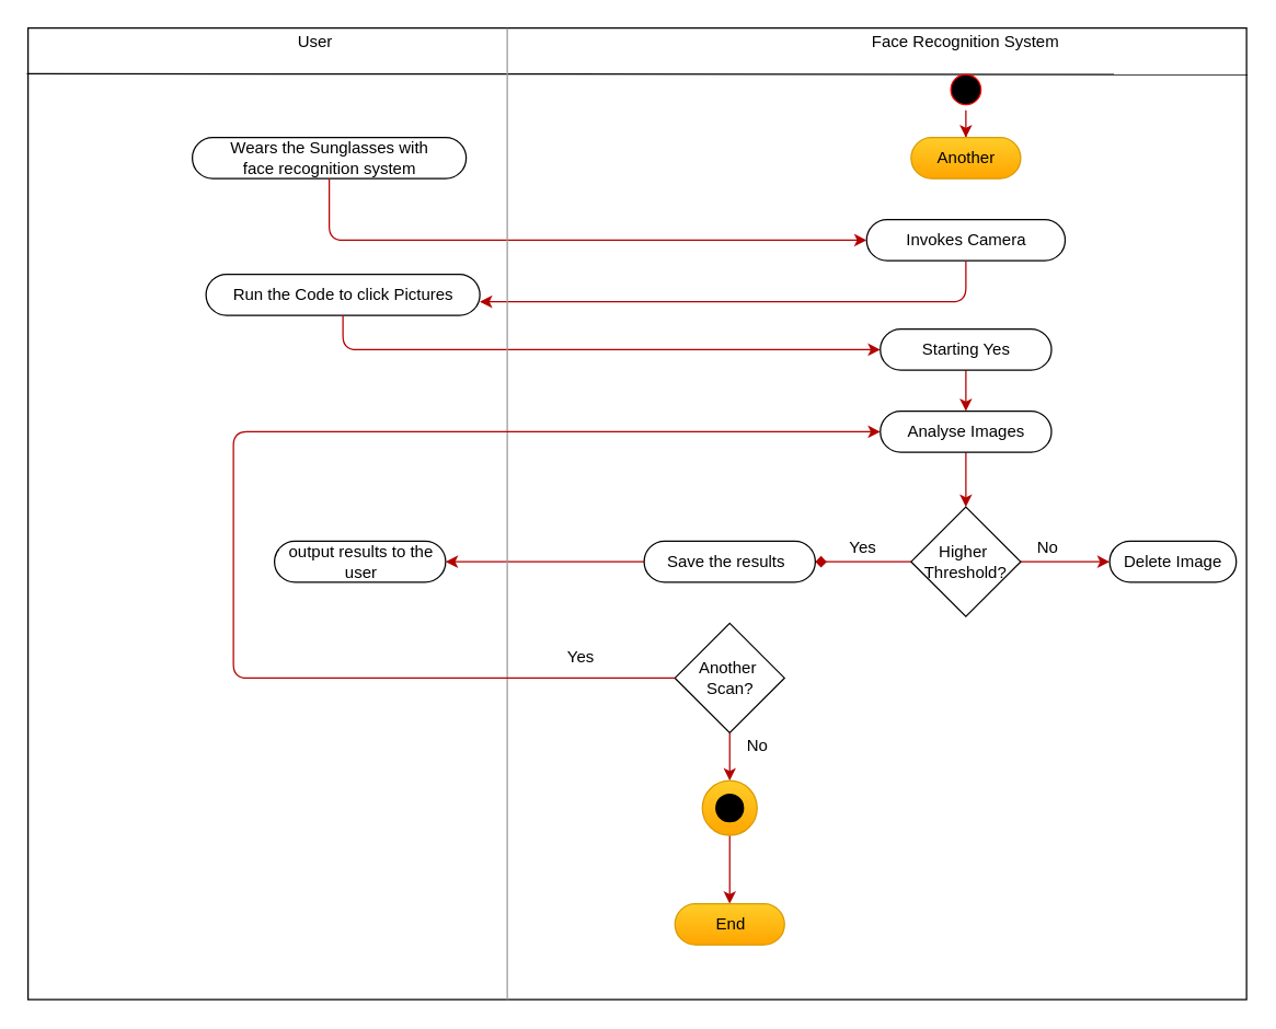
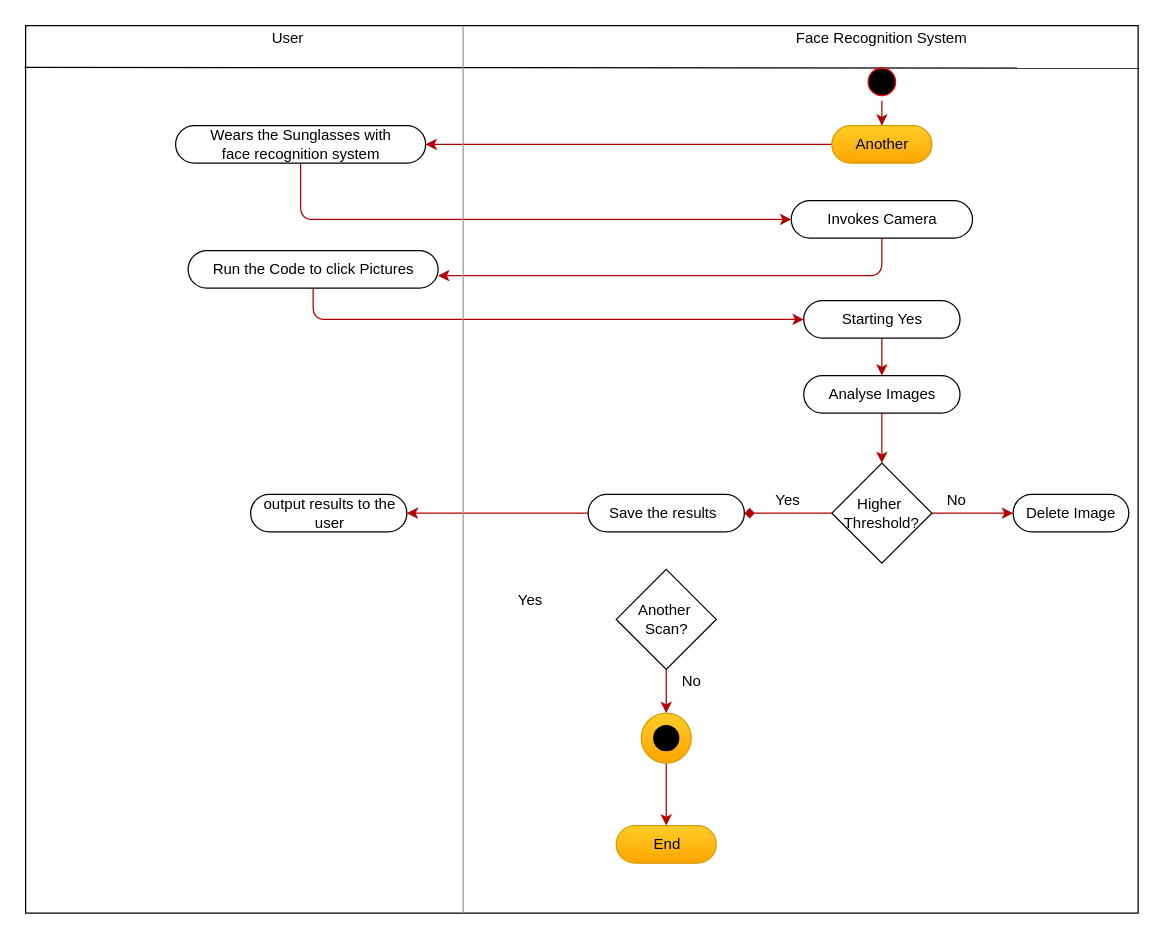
+ <mxCell id="8" style="edgeStyle=orthogonalEdgeStyle;rounded=0;orthogonalLoop=1;jettySize=auto;html=1;fillColor=#e51400;strokeColor=#B20000;" edge="1" parent="1" source="9" target="10"><mxGeometry relative="1" as="geometry" /></mxCell>
- <mxCell id="34" value="" style="edgeStyle=segmentEdgeStyle;endArrow=classic;html=1;exitX=0;exitY=0.5;exitDx=0;exitDy=0;entryX=0;entryY=0.5;entryDx=0;entryDy=0;entryPerimeter=0;fillColor=#e51400;strokeColor=#B20000;" edge="1" parent="1" source="33" target="19"><mxGeometry width="50" height="50" relative="1" as="geometry"><mxPoint x="470" y="440" as="sourcePoint" /><mxPoint x="520" y="390" as="targetPoint" /><Array as="points"><mxPoint x="170" y="495" /><mxPoint x="170" y="315" /></Array></mxGeometry></mxCell>
